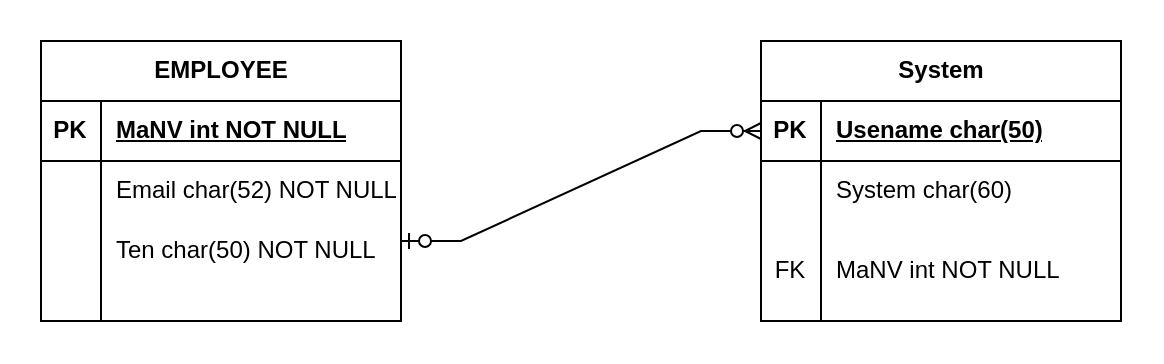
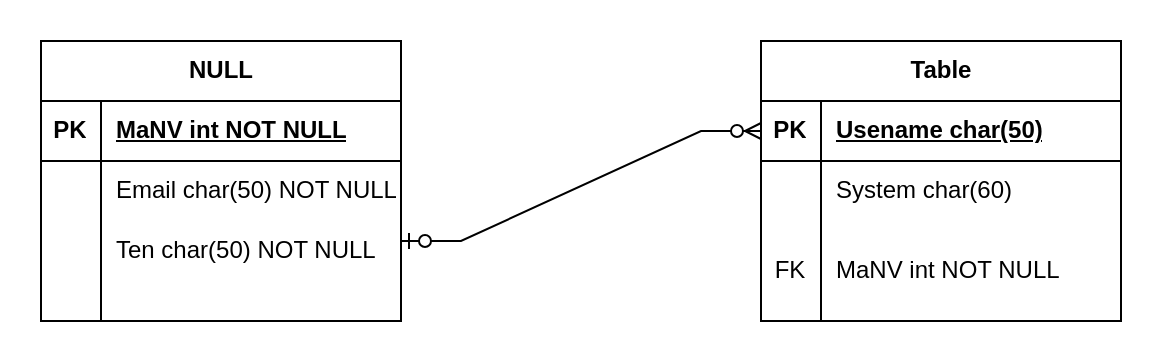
- <mxCell id="2" value="EMPLOYEE" style="shape=table;startSize=30;container=1;collapsible=1;childLayout=tableLayout;fixedRows=1;rowLines=0;fontStyle=1;align=center;resizeLast=1;html=1;" parent="1" vertex="1"><mxGeometry x="20" y="20" width="180" height="140" as="geometry" /></mxCell>
+ <mxCell id="2" value="NULL" style="shape=table;startSize=30;container=1;collapsible=1;childLayout=tableLayout;fixedRows=1;rowLines=0;fontStyle=1;align=center;resizeLast=1;html=1;" parent="1" vertex="1"><mxGeometry x="20" y="20" width="180" height="140" as="geometry" /></mxCell>
- <mxCell id="15" value="System" style="shape=table;startSize=30;container=1;collapsible=1;childLayout=tableLayout;fixedRows=1;rowLines=0;fontStyle=1;align=center;resizeLast=1;html=1;" parent="1" vertex="1"><mxGeometry x="380" y="20" width="180" height="140" as="geometry" /></mxCell>
+ <mxCell id="15" value="Table" style="shape=table;startSize=30;container=1;collapsible=1;childLayout=tableLayout;fixedRows=1;rowLines=0;fontStyle=1;align=center;resizeLast=1;html=1;" parent="1" vertex="1"><mxGeometry x="380" y="20" width="180" height="140" as="geometry" /></mxCell>
- <mxCell id="8" value="Email char(52) NOT NULL" style="shape=partialRectangle;connectable=0;fillColor=none;top=0;left=0;bottom=0;right=0;align=left;spacingLeft=6;overflow=hidden;whiteSpace=wrap;html=1;" parent="6" vertex="1"><mxGeometry x="30" width="150" height="30" as="geometry"><mxRectangle width="150" height="30" as="alternateBounds" /></mxGeometry></mxCell>
+ <mxCell id="8" value="Email char(50) NOT NULL" style="shape=partialRectangle;connectable=0;fillColor=none;top=0;left=0;bottom=0;right=0;align=left;spacingLeft=6;overflow=hidden;whiteSpace=wrap;html=1;" parent="6" vertex="1"><mxGeometry x="30" width="150" height="30" as="geometry"><mxRectangle width="150" height="30" as="alternateBounds" /></mxGeometry></mxCell>
